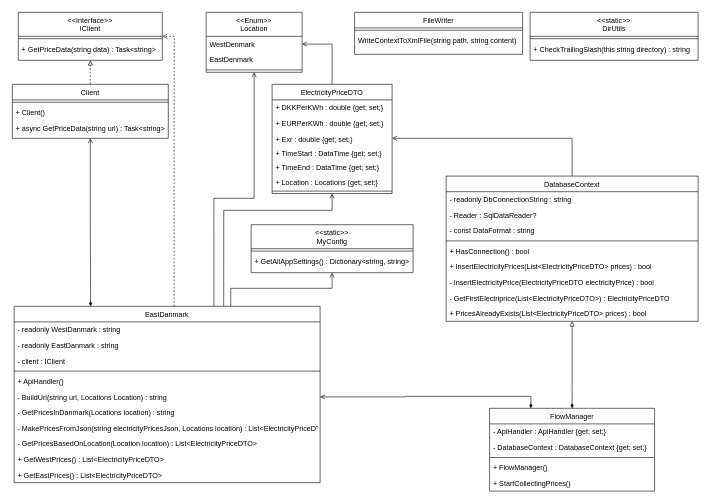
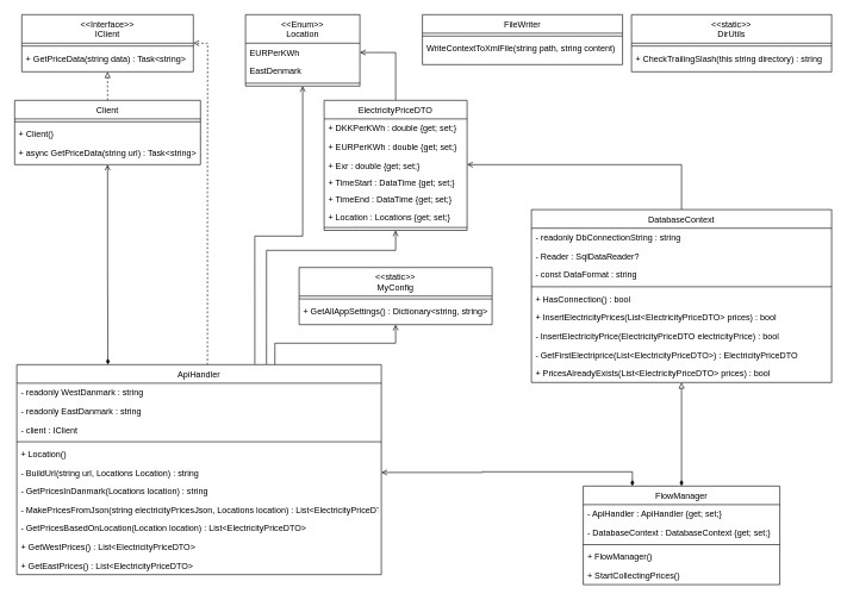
- <mxCell id="59" value="WestDenmark" style="text;align=left;verticalAlign=top;spacingLeft=4;spacingRight=4;overflow=hidden;rotatable=0;points=[[0,0.5],[1,0.5]];portConstraint=eastwest;" vertex="1" parent="58"><mxGeometry y="40" width="160" height="26" as="geometry" /></mxCell>
+ <mxCell id="59" value="EURPerKWh" style="text;align=left;verticalAlign=top;spacingLeft=4;spacingRight=4;overflow=hidden;rotatable=0;points=[[0,0.5],[1,0.5]];portConstraint=eastwest;" vertex="1" parent="58"><mxGeometry y="40" width="160" height="26" as="geometry" /></mxCell>
- <mxCell id="5" value="EastDanmark" style="swimlane;fontStyle=0;align=center;verticalAlign=top;childLayout=stackLayout;horizontal=1;startSize=26;horizontalStack=0;resizeParent=1;resizeLast=0;collapsible=1;marginBottom=0;rounded=0;shadow=0;strokeWidth=1;" parent="1" vertex="1"><mxGeometry x="23" y="510" width="510" height="294" as="geometry"><mxRectangle x="230" y="140" width="160" height="26" as="alternateBounds" /></mxGeometry></mxCell>
+ <mxCell id="5" value="ApiHandler" style="swimlane;fontStyle=0;align=center;verticalAlign=top;childLayout=stackLayout;horizontal=1;startSize=26;horizontalStack=0;resizeParent=1;resizeLast=0;collapsible=1;marginBottom=0;rounded=0;shadow=0;strokeWidth=1;" parent="1" vertex="1"><mxGeometry x="23" y="510" width="510" height="294" as="geometry"><mxRectangle x="230" y="140" width="160" height="26" as="alternateBounds" /></mxGeometry></mxCell>
- <mxCell id="10" value="+ ApiHandler()" style="text;align=left;verticalAlign=top;spacingLeft=4;spacingRight=4;overflow=hidden;rotatable=0;points=[[0,0.5],[1,0.5]];portConstraint=eastwest;" parent="5" vertex="1"><mxGeometry y="112" width="510" height="26" as="geometry" /></mxCell>
+ <mxCell id="10" value="+ Location()" style="text;align=left;verticalAlign=top;spacingLeft=4;spacingRight=4;overflow=hidden;rotatable=0;points=[[0,0.5],[1,0.5]];portConstraint=eastwest;" parent="5" vertex="1"><mxGeometry y="112" width="510" height="26" as="geometry" /></mxCell>
